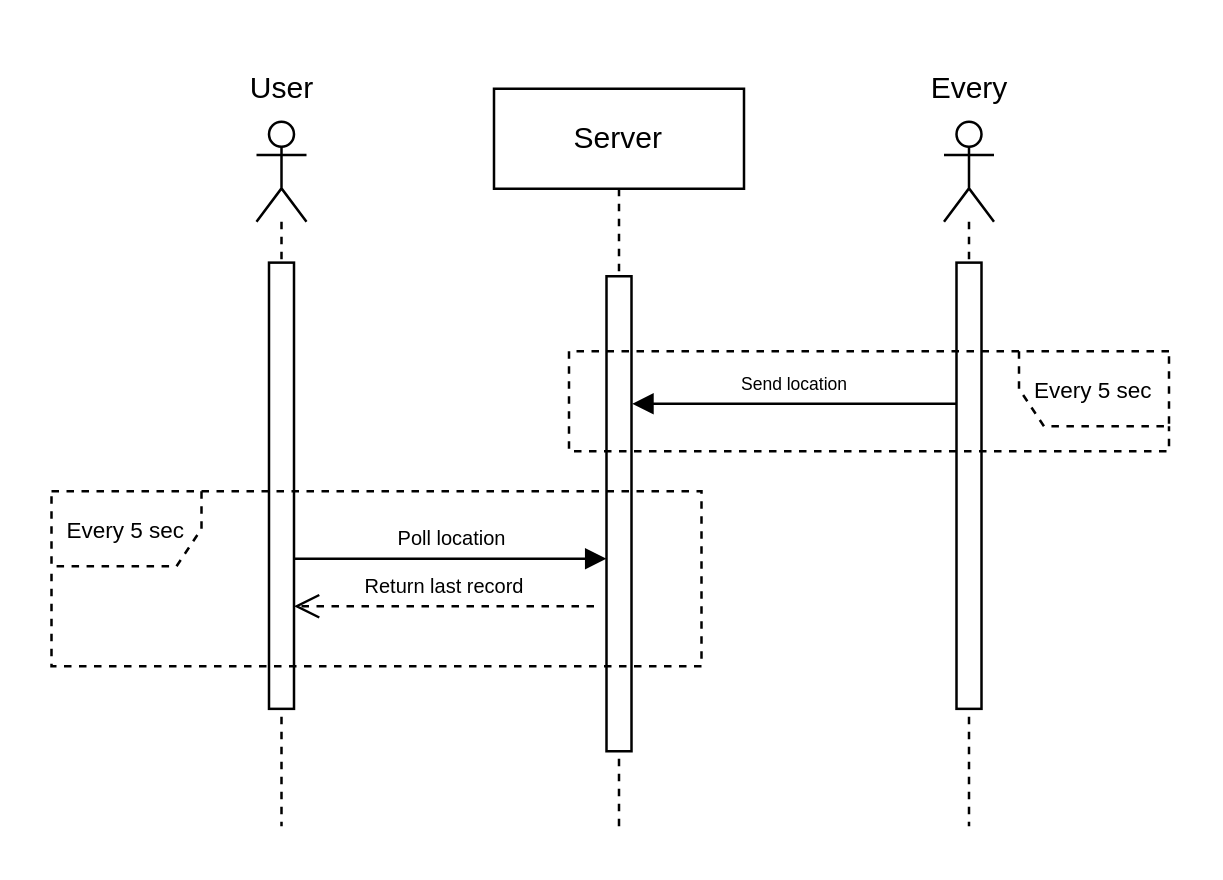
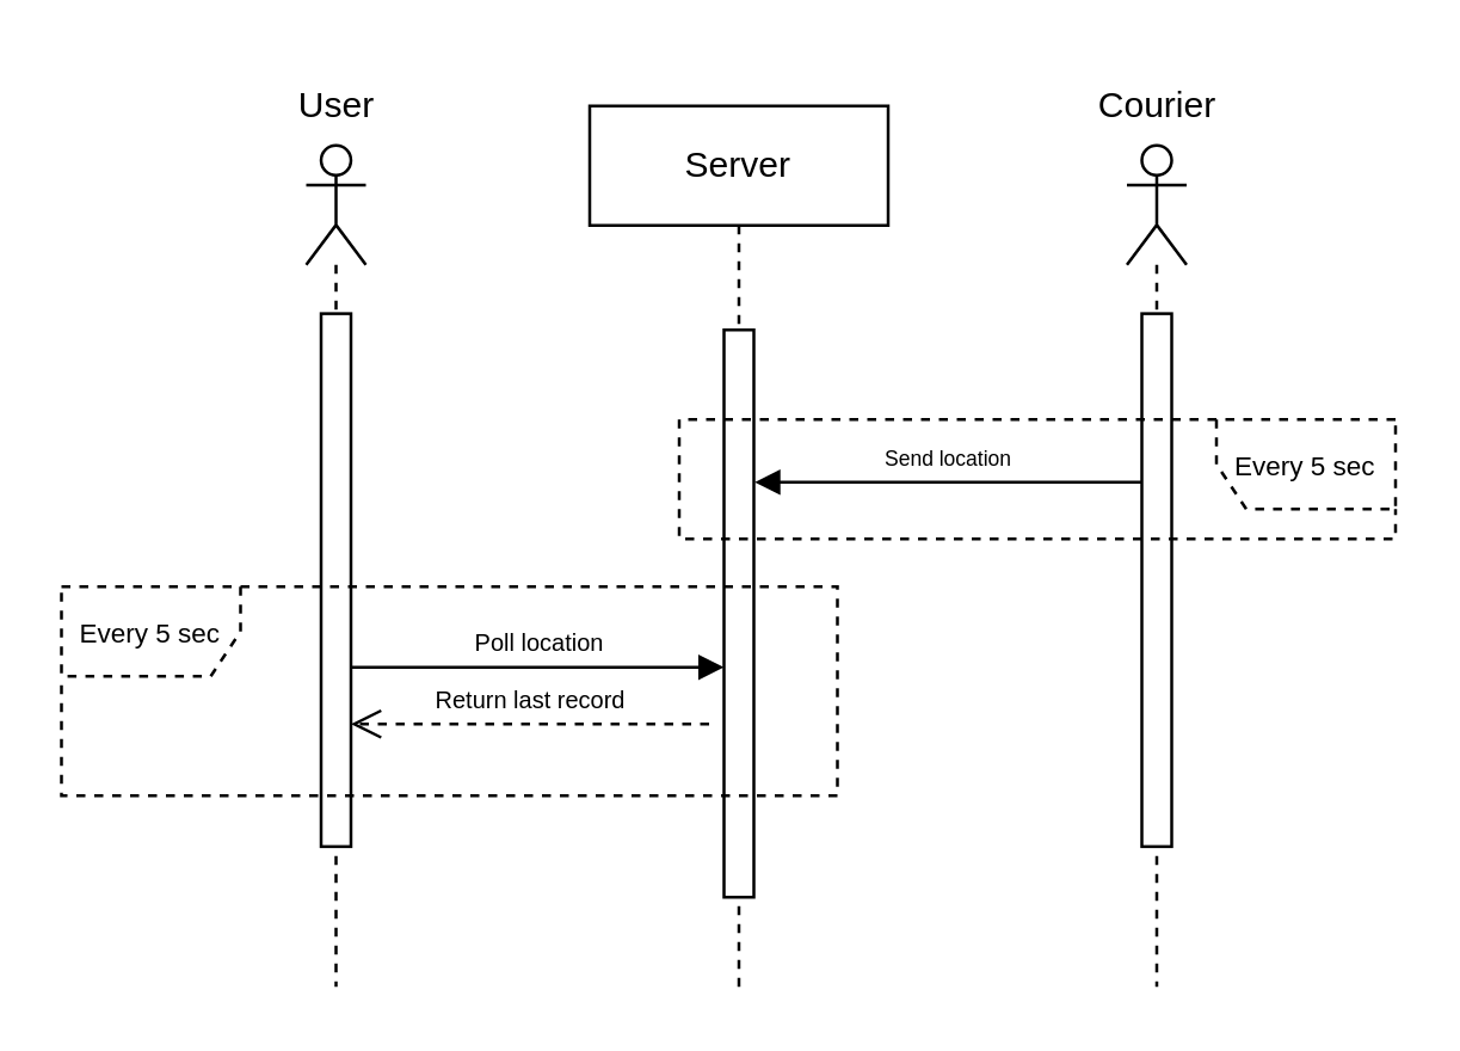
- <mxCell id="6" value="Every" style="text;html=1;align=center;verticalAlign=middle;resizable=0;points=[];autosize=1;strokeColor=none;fillColor=none;" vertex="1" parent="4"><mxGeometry width="60" height="30" as="geometry" /></mxCell>
+ <mxCell id="6" value="Courier" style="text;html=1;align=center;verticalAlign=middle;resizable=0;points=[];autosize=1;strokeColor=none;fillColor=none;" vertex="1" parent="4"><mxGeometry width="60" height="30" as="geometry" /></mxCell>
